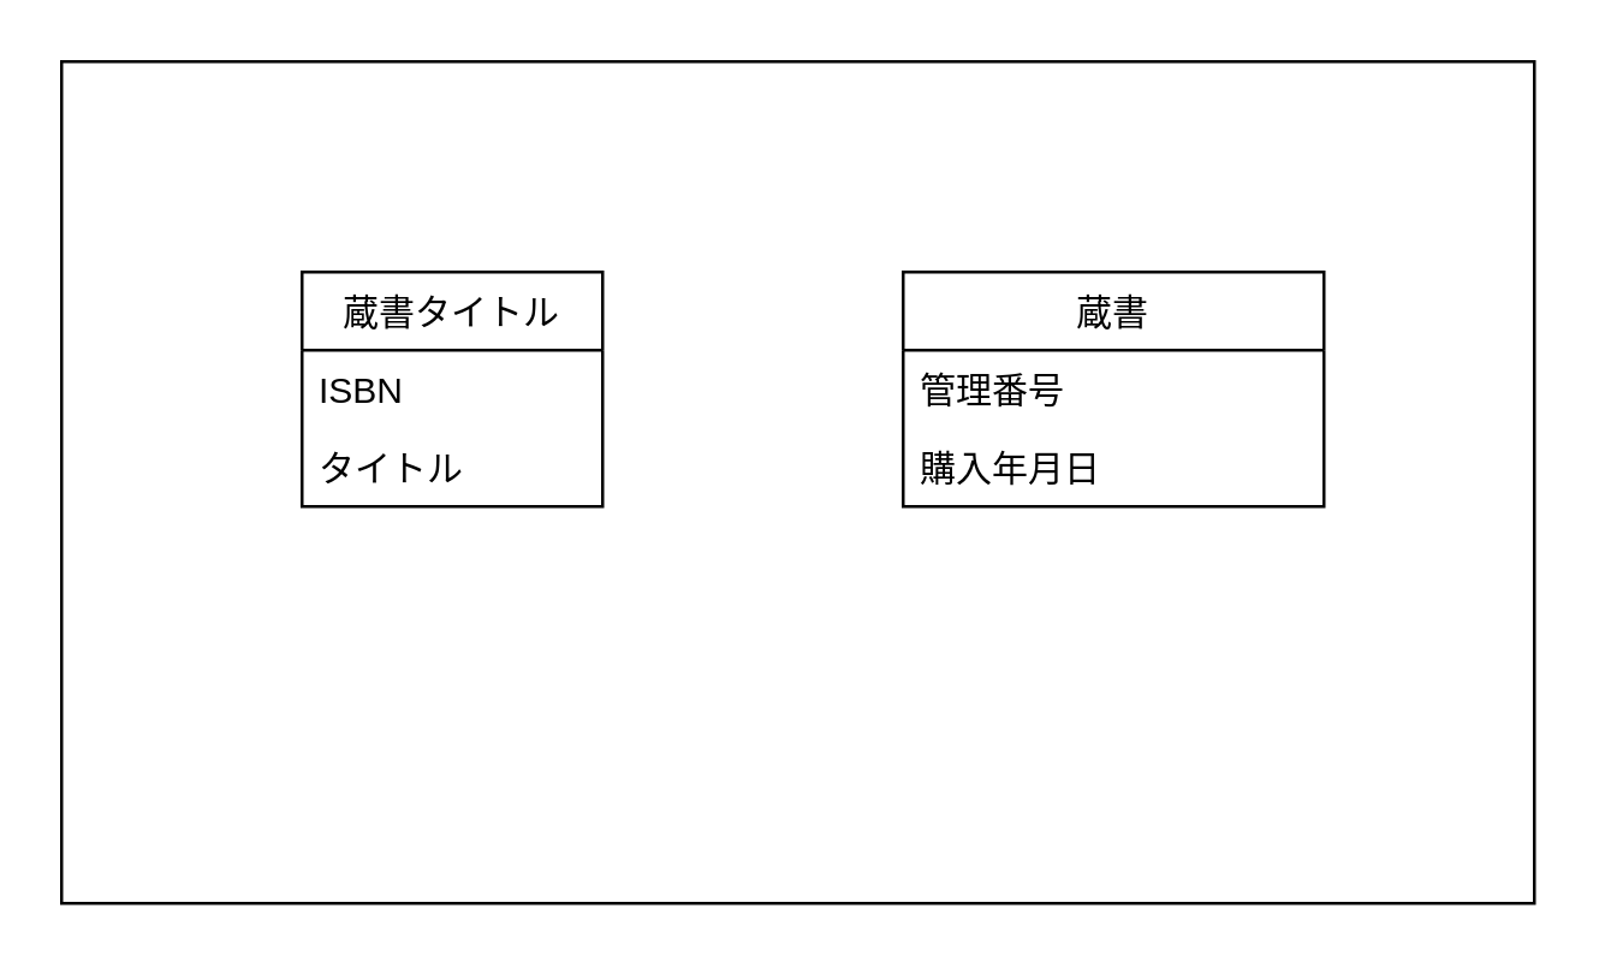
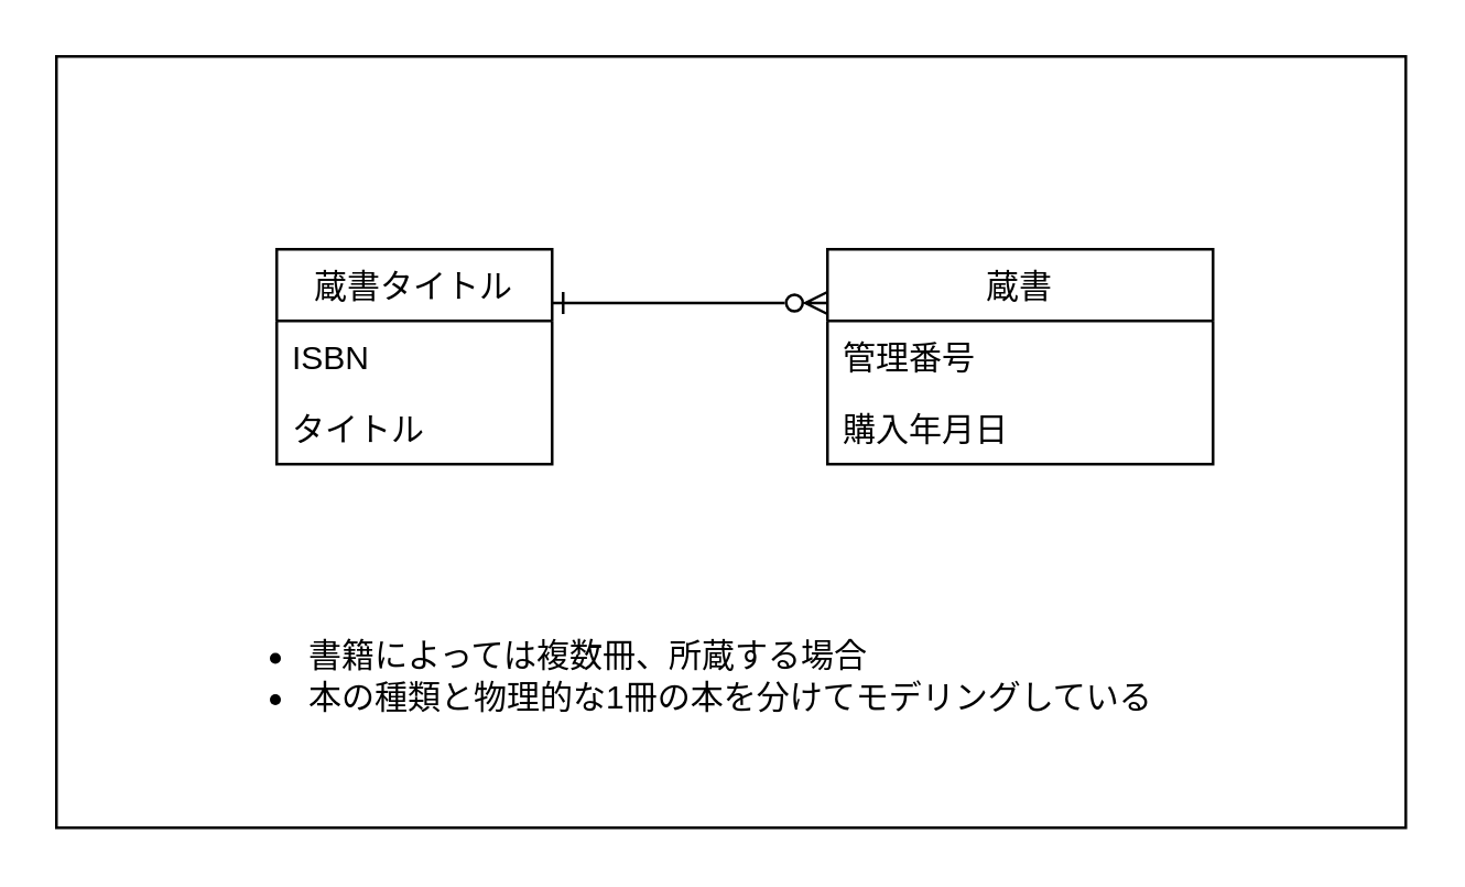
+ <mxCell id="6" style="edgeStyle=none;html=1;entryX=0;entryY=0.25;entryDx=0;entryDy=0;startArrow=ERone;startFill=0;endArrow=ERzeroToMany;endFill=0;exitX=1;exitY=0.25;exitDx=0;exitDy=0;" parent="1" source="7" target="3" edge="1"><mxGeometry relative="1" as="geometry" /></mxCell>
+ <mxCell id="10" value="&lt;ul&gt;&lt;li&gt;書籍によっては複数冊、所蔵する場合&lt;/li&gt;&lt;li&gt;本の種類と物理的な1冊の本を分けてモデリングしている&lt;/li&gt;&lt;/ul&gt;" style="text;html=1;strokeColor=none;fillColor=none;align=left;verticalAlign=middle;whiteSpace=wrap;rounded=0;" parent="1" vertex="1"><mxGeometry x="70" y="230" width="410" height="30" as="geometry" /></mxCell>
